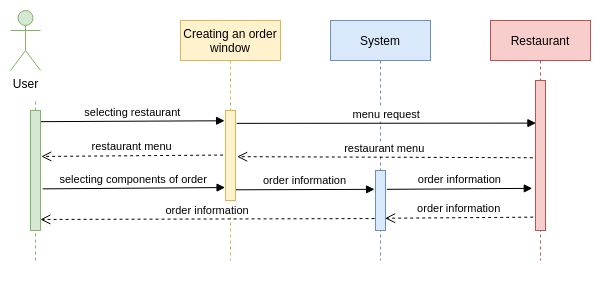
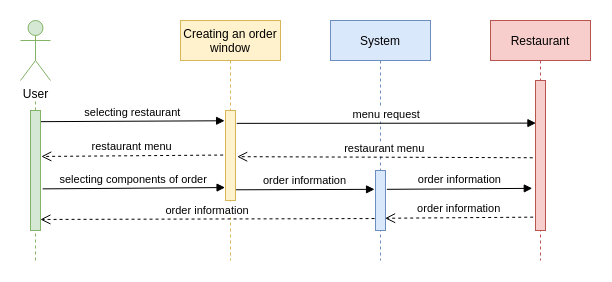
- <mxCell id="2" value="User" style="shape=umlActor;verticalLabelPosition=bottom;verticalAlign=top;html=1;outlineConnect=0;fillColor=#d5e8d4;strokeColor=#82b366;" vertex="1" parent="1"><mxGeometry x="10" y="10" width="30" height="60" as="geometry" /></mxCell>
+ <mxCell id="2" value="User" style="shape=umlActor;verticalLabelPosition=bottom;verticalAlign=top;html=1;outlineConnect=0;fillColor=#d5e8d4;strokeColor=#82b366;" vertex="1" parent="1"><mxGeometry x="20" y="20" width="30" height="60" as="geometry" /></mxCell>
